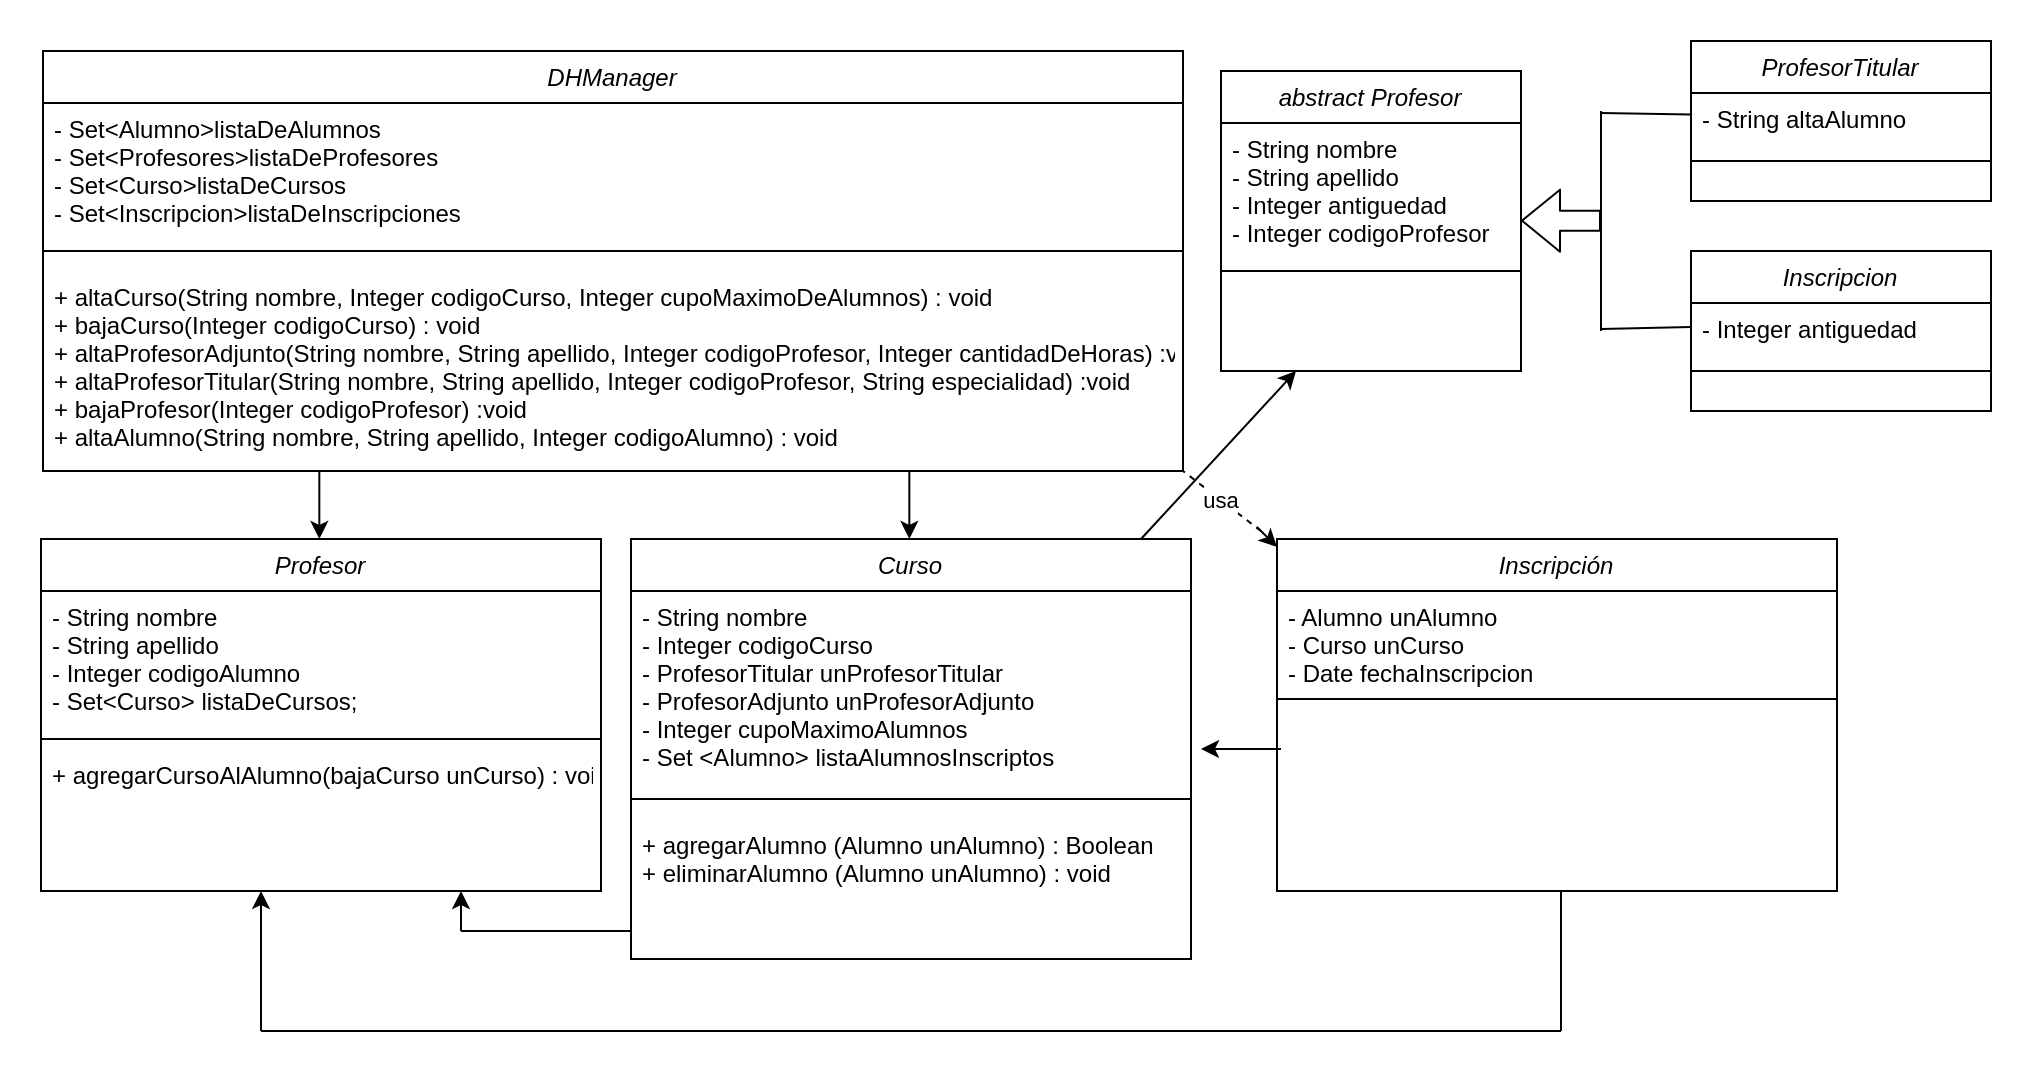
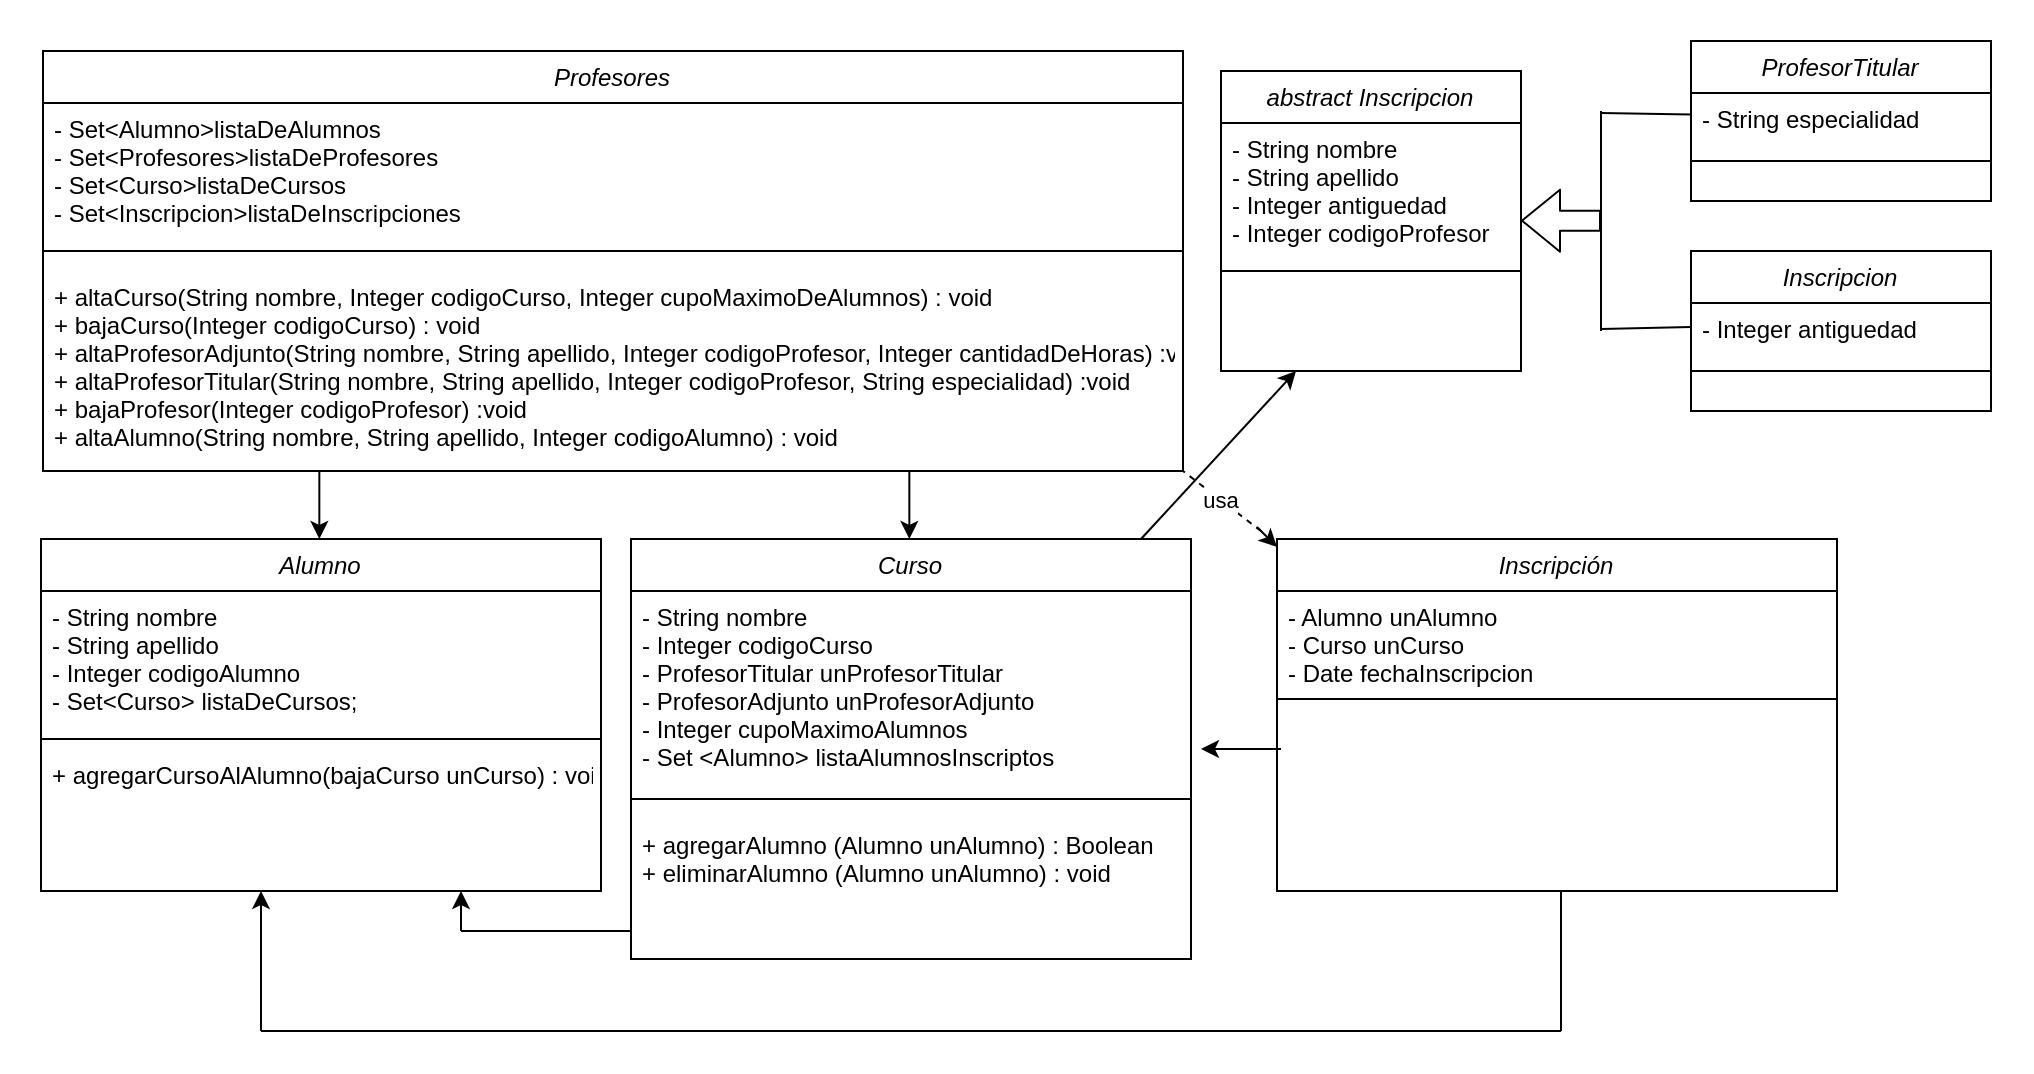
- <mxCell id="2" value="DHManager" style="swimlane;fontStyle=2;align=center;verticalAlign=top;childLayout=stackLayout;horizontal=1;startSize=26;horizontalStack=0;resizeParent=1;resizeLast=0;collapsible=1;marginBottom=0;rounded=0;shadow=0;strokeWidth=1;" parent="1" vertex="1"><mxGeometry x="21" y="25" width="570" height="210" as="geometry"><mxRectangle x="230" y="140" width="160" height="26" as="alternateBounds" /></mxGeometry></mxCell>
+ <mxCell id="2" value="Profesores" style="swimlane;fontStyle=2;align=center;verticalAlign=top;childLayout=stackLayout;horizontal=1;startSize=26;horizontalStack=0;resizeParent=1;resizeLast=0;collapsible=1;marginBottom=0;rounded=0;shadow=0;strokeWidth=1;" parent="1" vertex="1"><mxGeometry x="21" y="25" width="570" height="210" as="geometry"><mxRectangle x="230" y="140" width="160" height="26" as="alternateBounds" /></mxGeometry></mxCell>
- <mxCell id="8" value="abstract Profesor" style="swimlane;fontStyle=2;align=center;verticalAlign=top;childLayout=stackLayout;horizontal=1;startSize=26;horizontalStack=0;resizeParent=1;resizeLast=0;collapsible=1;marginBottom=0;rounded=0;shadow=0;strokeWidth=1;" parent="1" vertex="1"><mxGeometry x="610" y="35" width="150" height="150" as="geometry"><mxRectangle x="230" y="140" width="160" height="26" as="alternateBounds" /></mxGeometry></mxCell>
+ <mxCell id="8" value="abstract Inscripcion" style="swimlane;fontStyle=2;align=center;verticalAlign=top;childLayout=stackLayout;horizontal=1;startSize=26;horizontalStack=0;resizeParent=1;resizeLast=0;collapsible=1;marginBottom=0;rounded=0;shadow=0;strokeWidth=1;" parent="1" vertex="1"><mxGeometry x="610" y="35" width="150" height="150" as="geometry"><mxRectangle x="230" y="140" width="160" height="26" as="alternateBounds" /></mxGeometry></mxCell>
- <mxCell id="16" value="- String altaAlumno" style="text;align=left;verticalAlign=top;spacingLeft=4;spacingRight=4;overflow=hidden;rotatable=0;points=[[0,0.5],[1,0.5]];portConstraint=eastwest;rounded=0;shadow=0;html=0;" vertex="1" parent="15"><mxGeometry y="26" width="150" height="24" as="geometry" /></mxCell>
+ <mxCell id="16" value="- String especialidad" style="text;align=left;verticalAlign=top;spacingLeft=4;spacingRight=4;overflow=hidden;rotatable=0;points=[[0,0.5],[1,0.5]];portConstraint=eastwest;rounded=0;shadow=0;html=0;" vertex="1" parent="15"><mxGeometry y="26" width="150" height="24" as="geometry" /></mxCell>
- <mxCell id="32" value="Profesor" style="swimlane;fontStyle=2;align=center;verticalAlign=top;childLayout=stackLayout;horizontal=1;startSize=26;horizontalStack=0;resizeParent=1;resizeLast=0;collapsible=1;marginBottom=0;rounded=0;shadow=0;strokeWidth=1;" parent="1" vertex="1"><mxGeometry x="20" y="269" width="280" height="176" as="geometry"><mxRectangle x="230" y="140" width="160" height="26" as="alternateBounds" /></mxGeometry></mxCell>
+ <mxCell id="32" value="Alumno" style="swimlane;fontStyle=2;align=center;verticalAlign=top;childLayout=stackLayout;horizontal=1;startSize=26;horizontalStack=0;resizeParent=1;resizeLast=0;collapsible=1;marginBottom=0;rounded=0;shadow=0;strokeWidth=1;" parent="1" vertex="1"><mxGeometry x="20" y="269" width="280" height="176" as="geometry"><mxRectangle x="230" y="140" width="160" height="26" as="alternateBounds" /></mxGeometry></mxCell>
